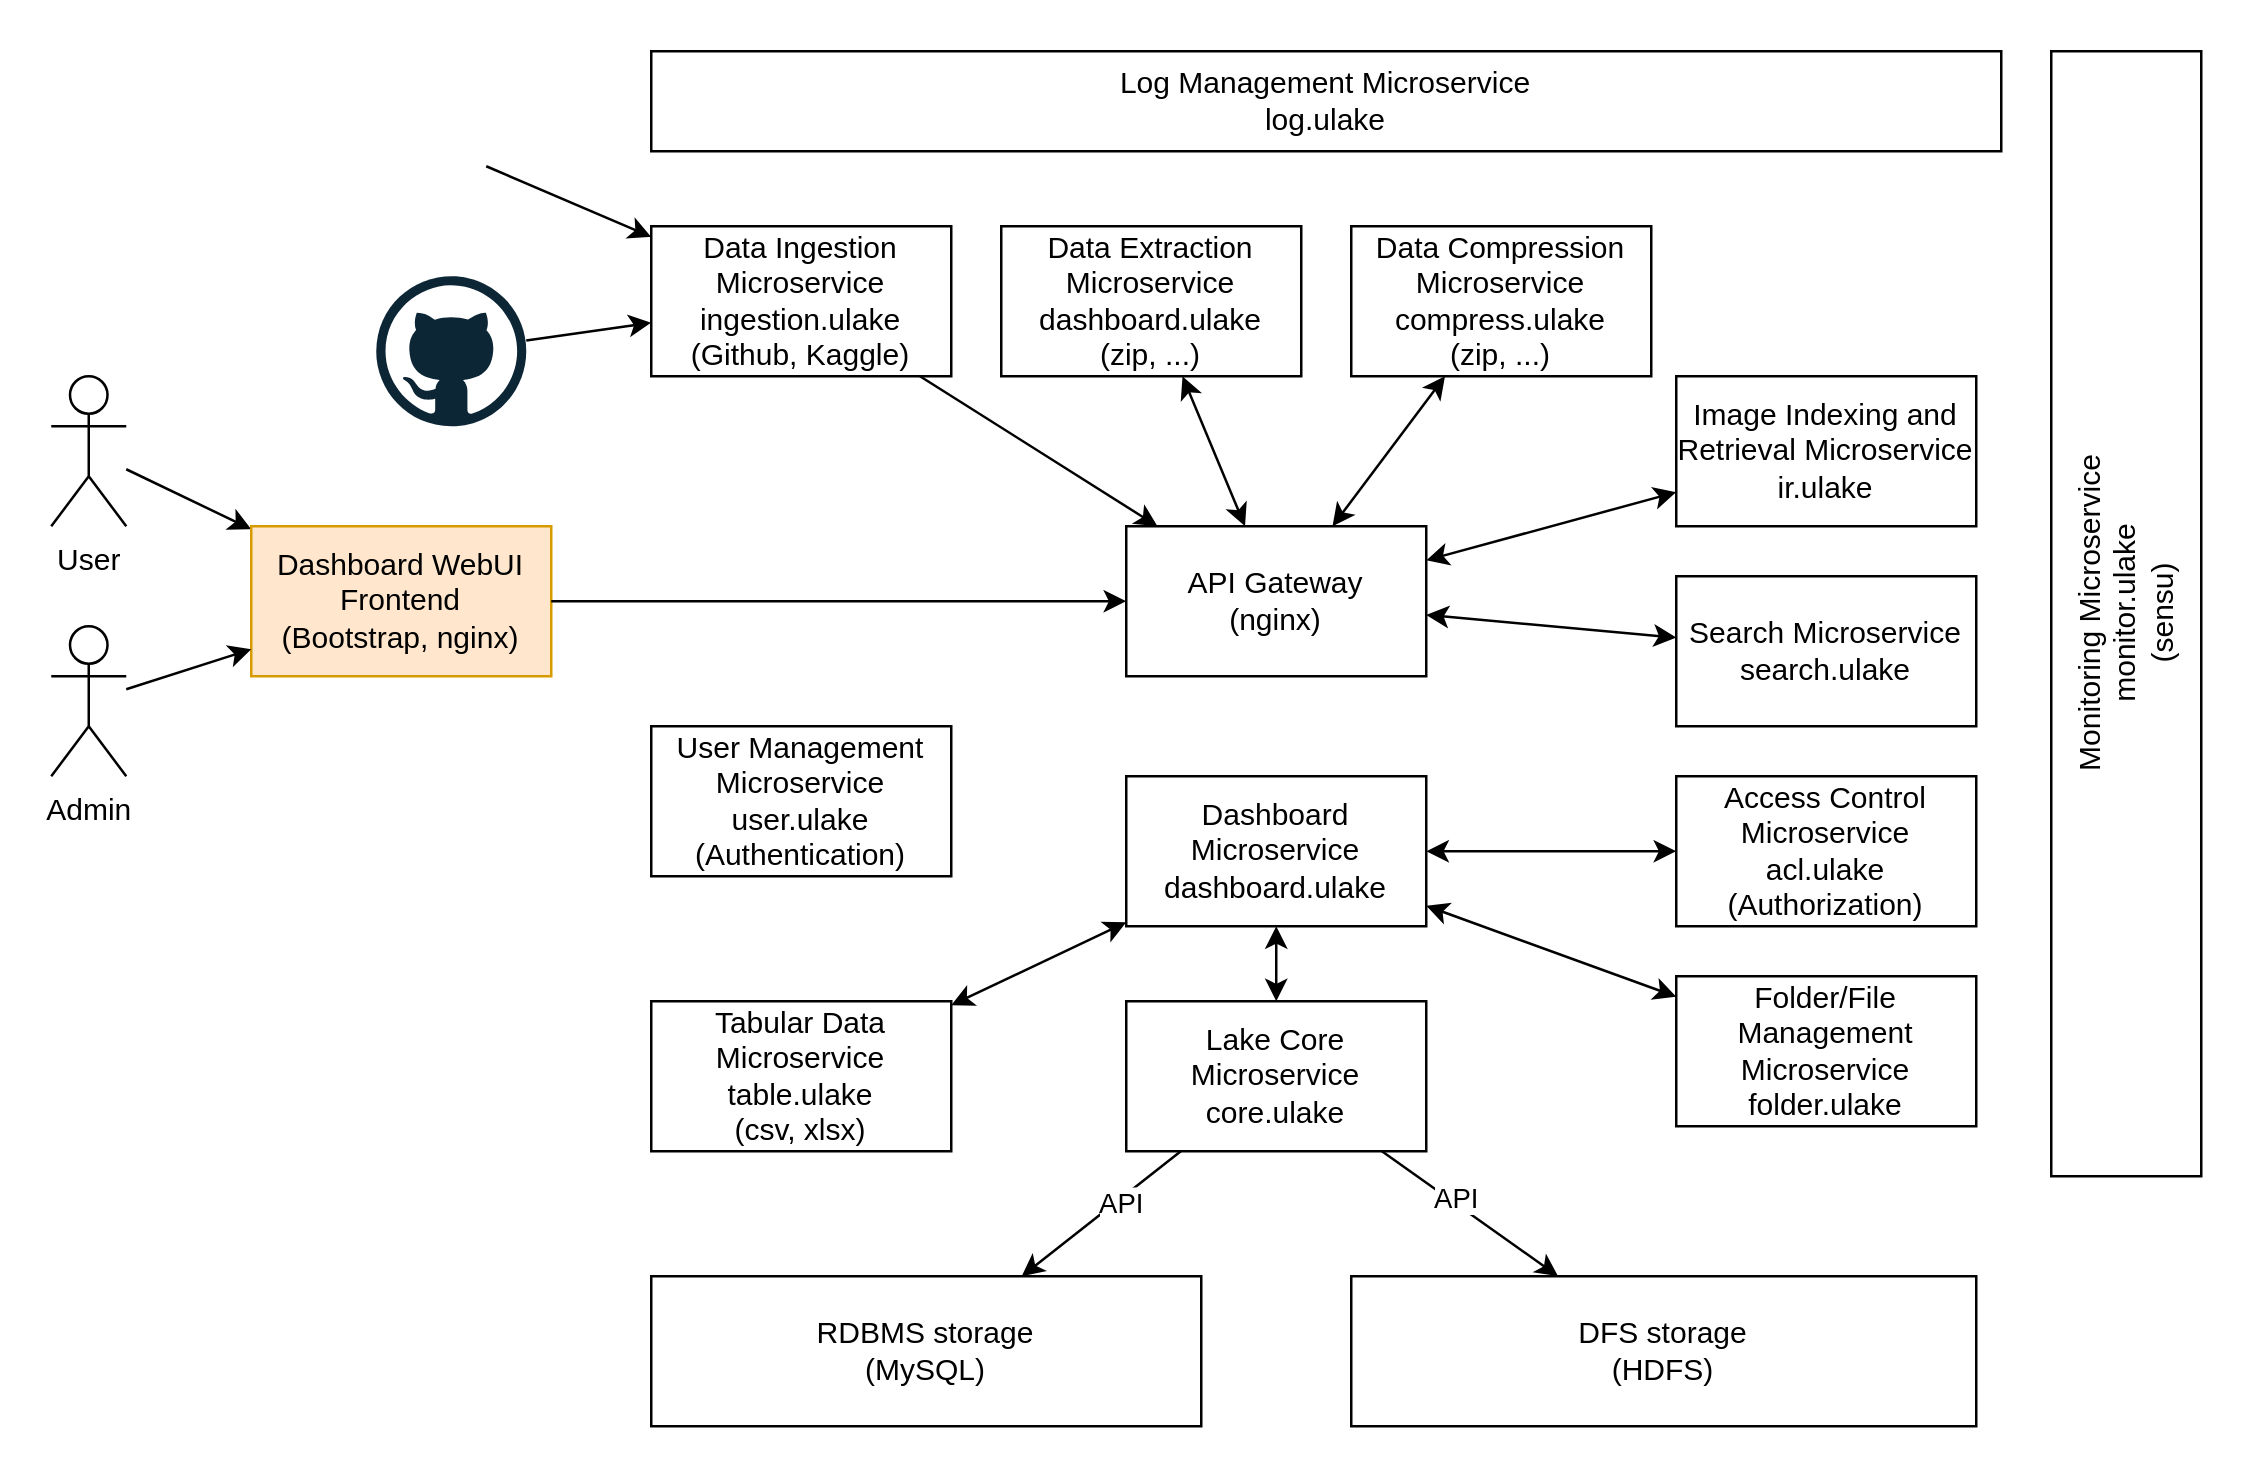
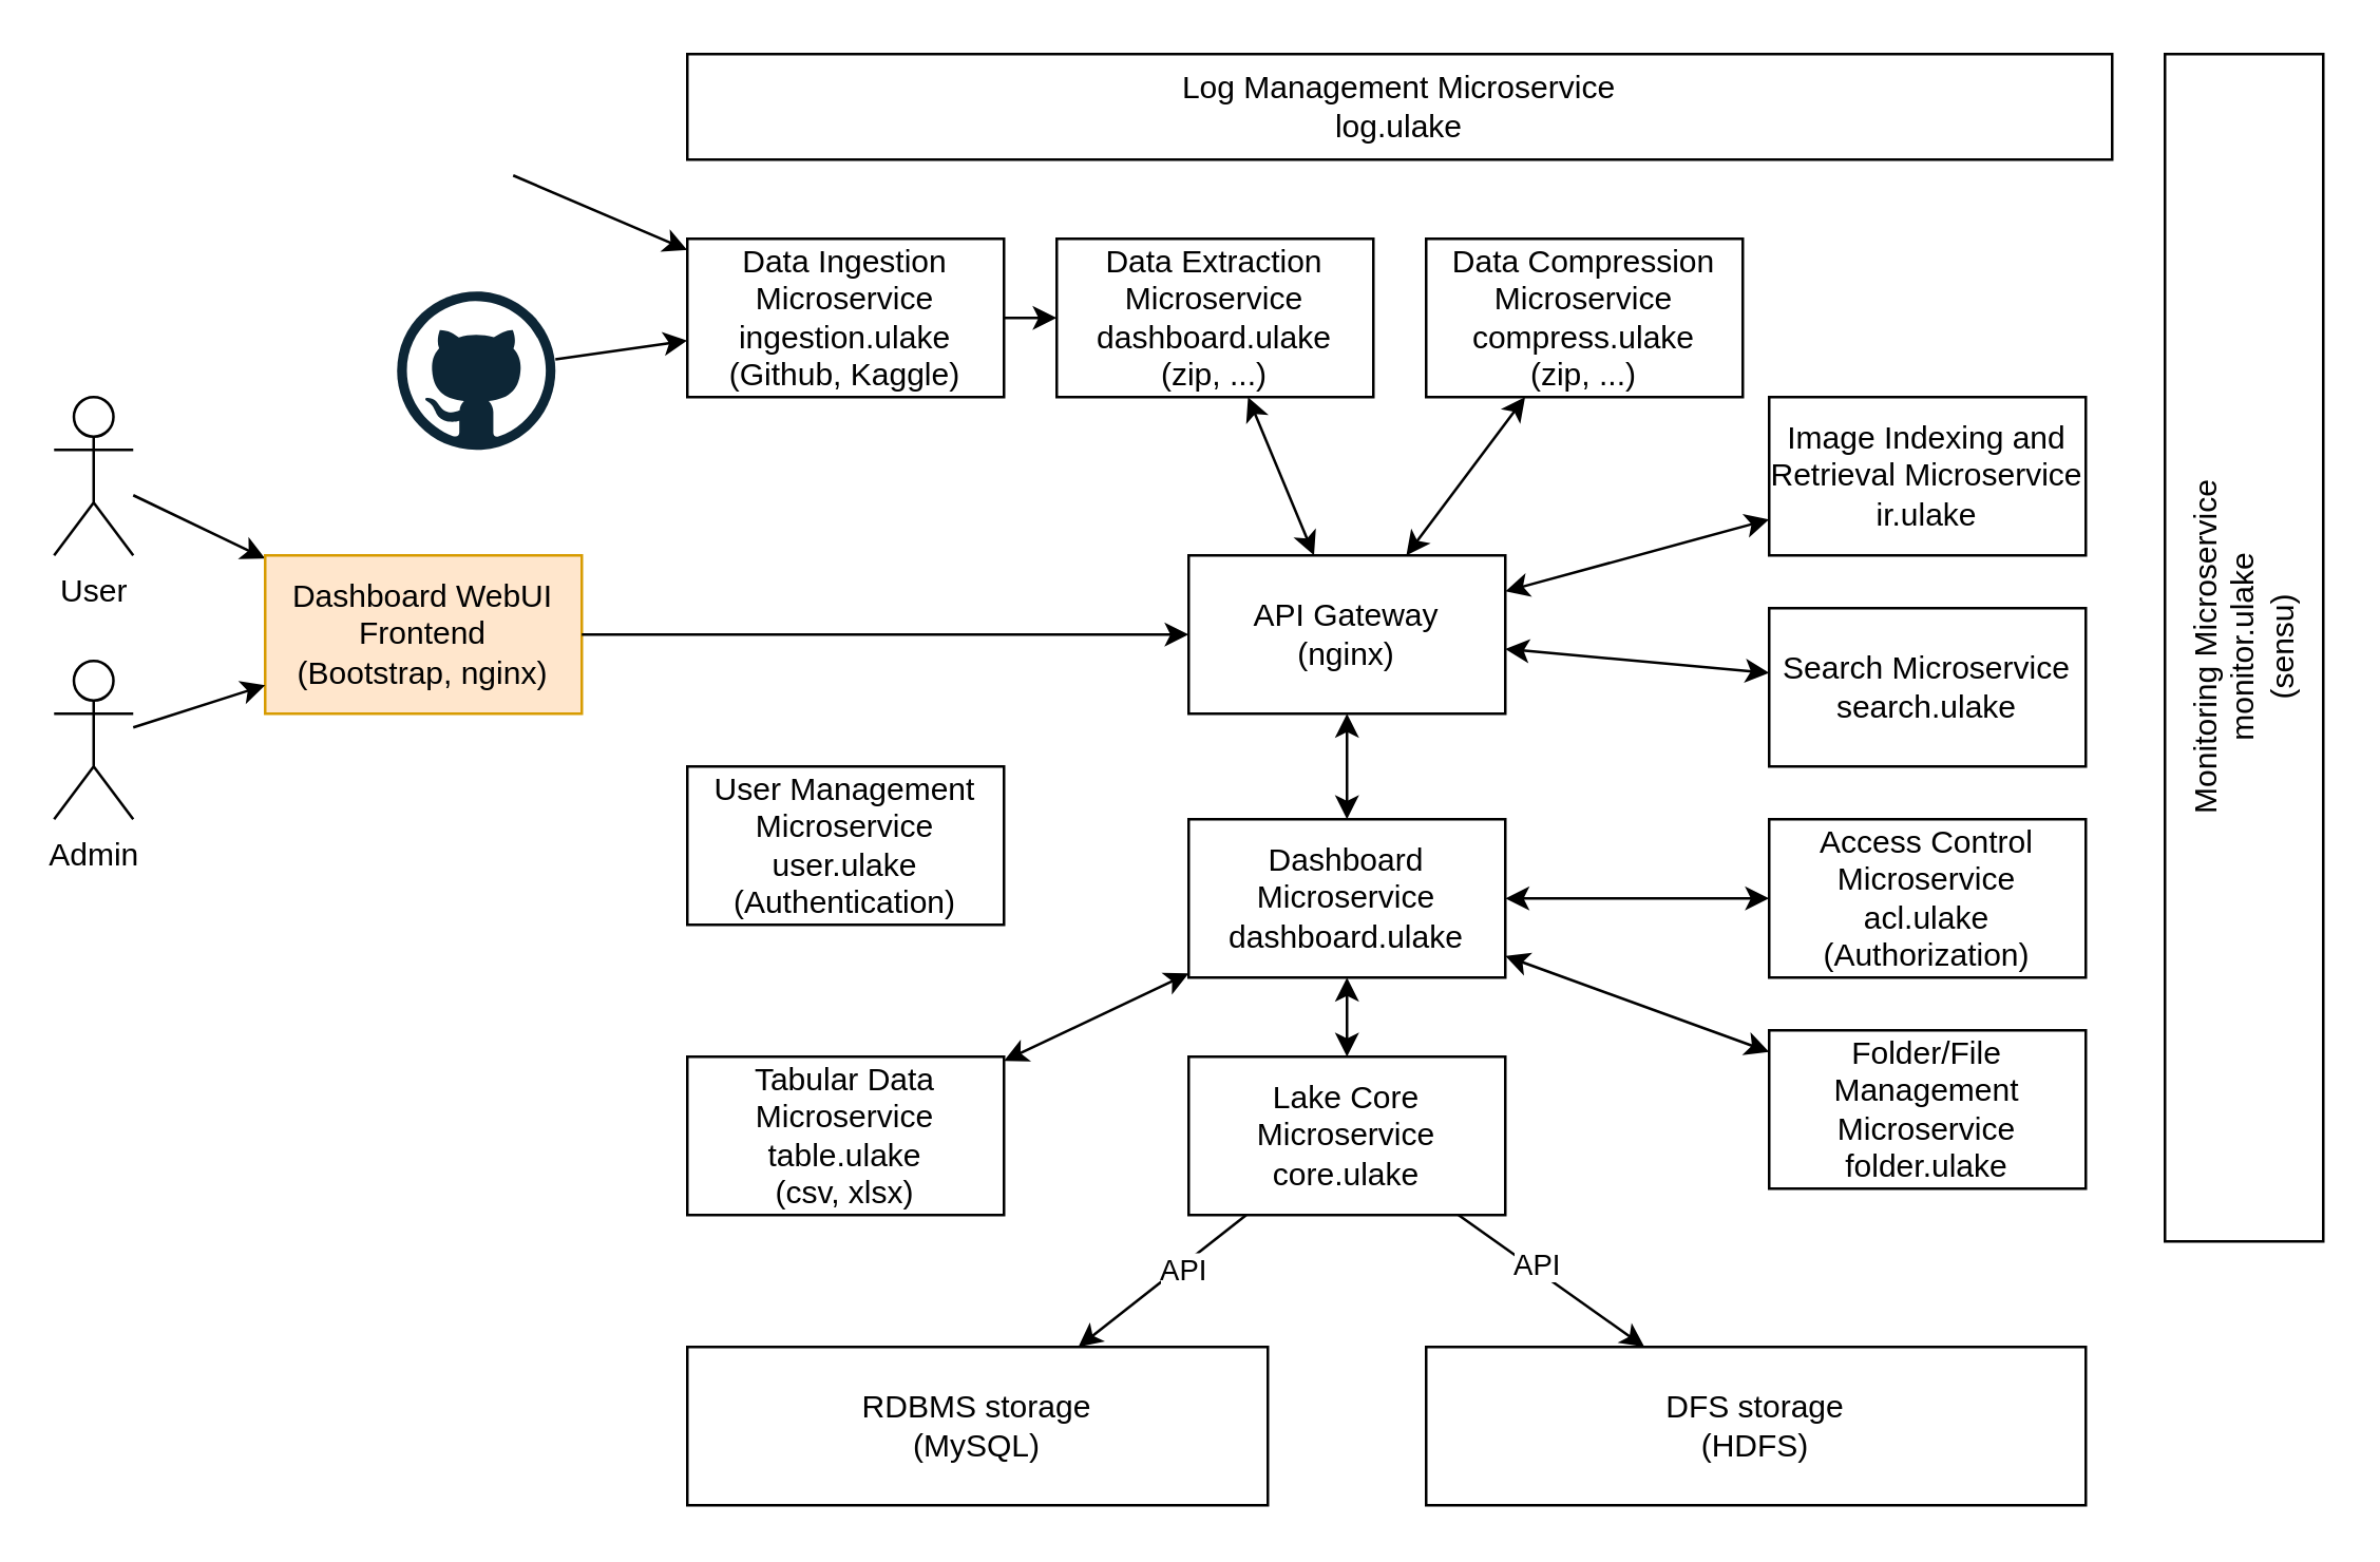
- <mxCell id="19" value="" style="edgeStyle=none;rounded=0;orthogonalLoop=1;jettySize=auto;html=1;" parent="1" source="20" target="6" edge="1"><mxGeometry relative="1" as="geometry" /></mxCell>
+ <mxCell id="19" value="" style="edgeStyle=none;rounded=0;orthogonalLoop=1;jettySize=auto;html=1;" parent="1" source="20" target="37" edge="1"><mxGeometry relative="1" as="geometry" /></mxCell>
+ <mxCell id="3" style="rounded=0;orthogonalLoop=1;jettySize=auto;html=1;startArrow=classic;startFill=1;" parent="1" source="6" target="33" edge="1"><mxGeometry relative="1" as="geometry" /></mxCell>
